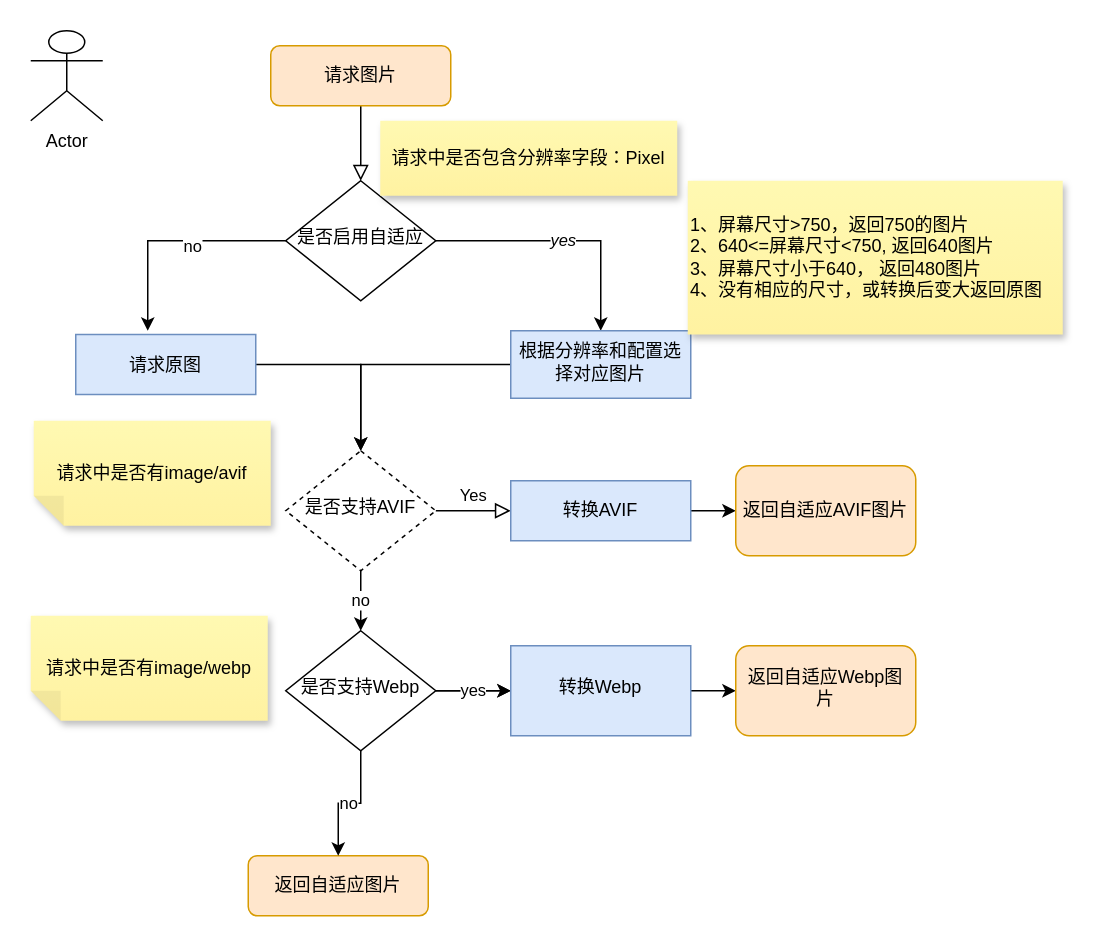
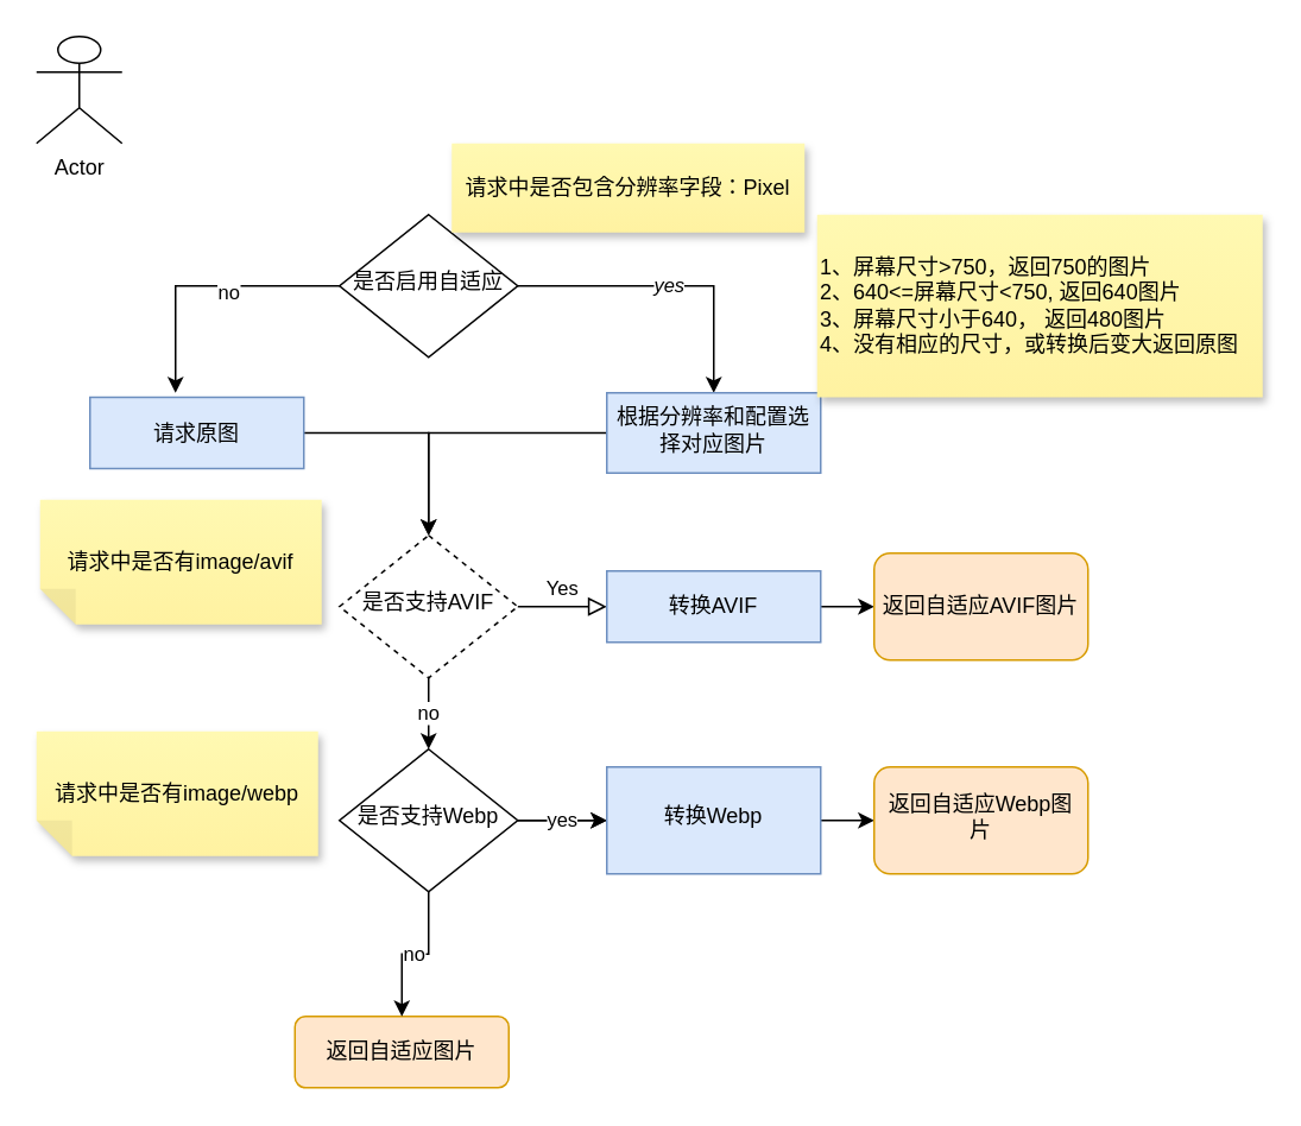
- <mxCell id="3" value="请求图片" style="rounded=1;whiteSpace=wrap;html=1;fontSize=12;glass=0;strokeWidth=1;shadow=0;fillColor=#ffe6cc;strokeColor=#d79b00;" vertex="1" parent="1"><mxGeometry x="180" y="30" width="120" height="40" as="geometry" /></mxCell>
- <mxCell id="2" value="" style="rounded=0;html=1;jettySize=auto;orthogonalLoop=1;fontSize=11;endArrow=block;endFill=0;endSize=8;strokeWidth=1;shadow=0;labelBackgroundColor=none;edgeStyle=orthogonalEdgeStyle;" edge="1" parent="1" source="3" target="7"><mxGeometry relative="1" as="geometry" /></mxCell>
